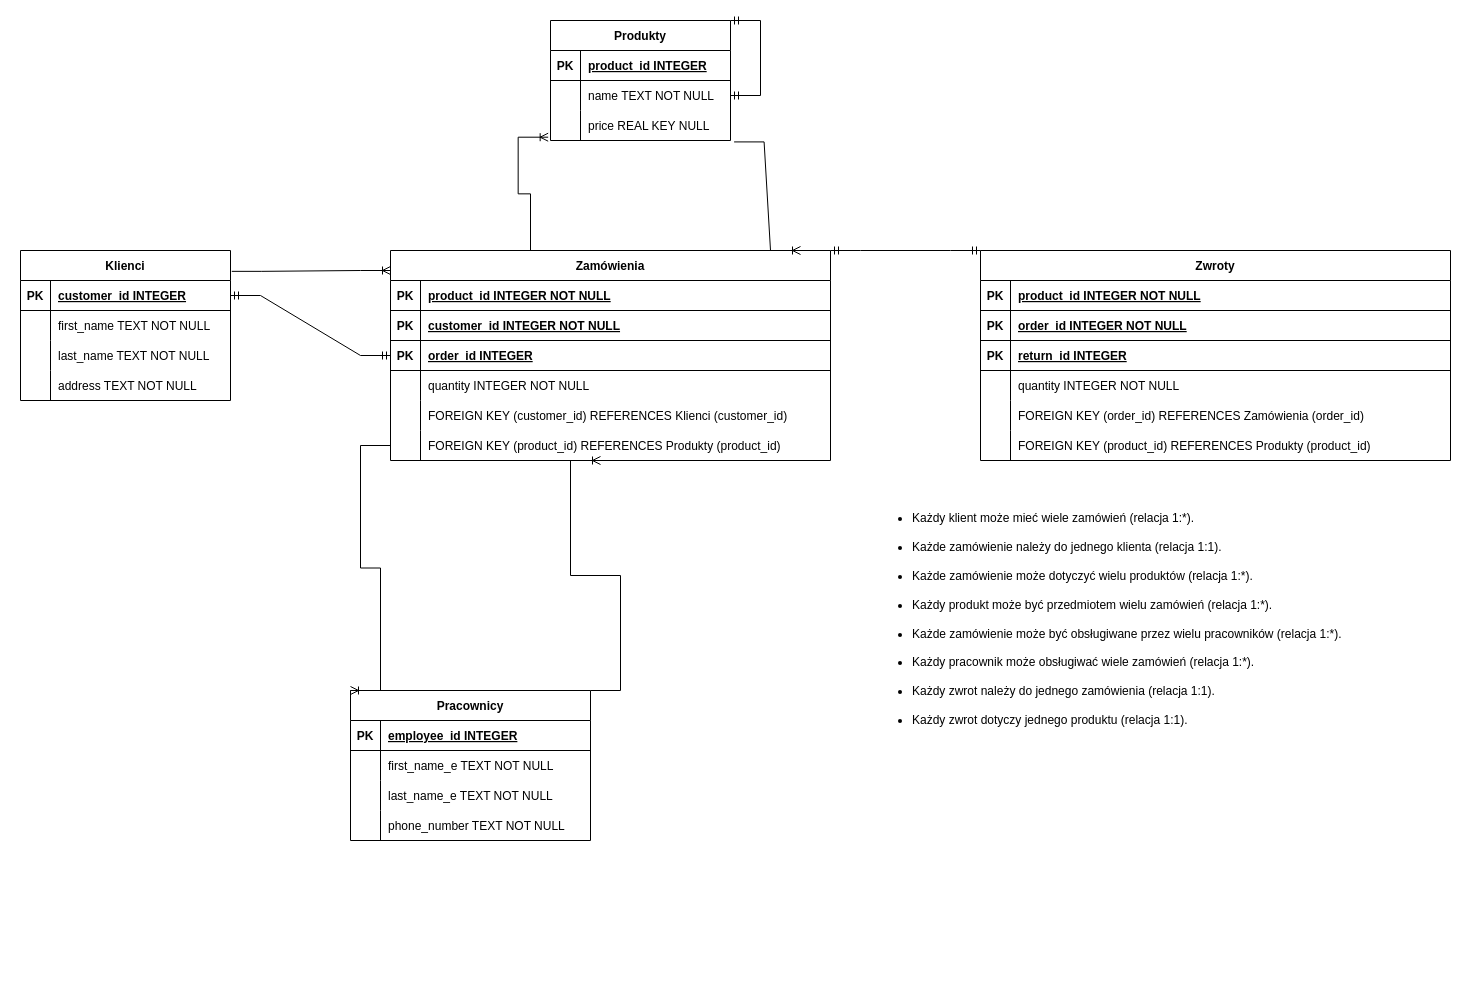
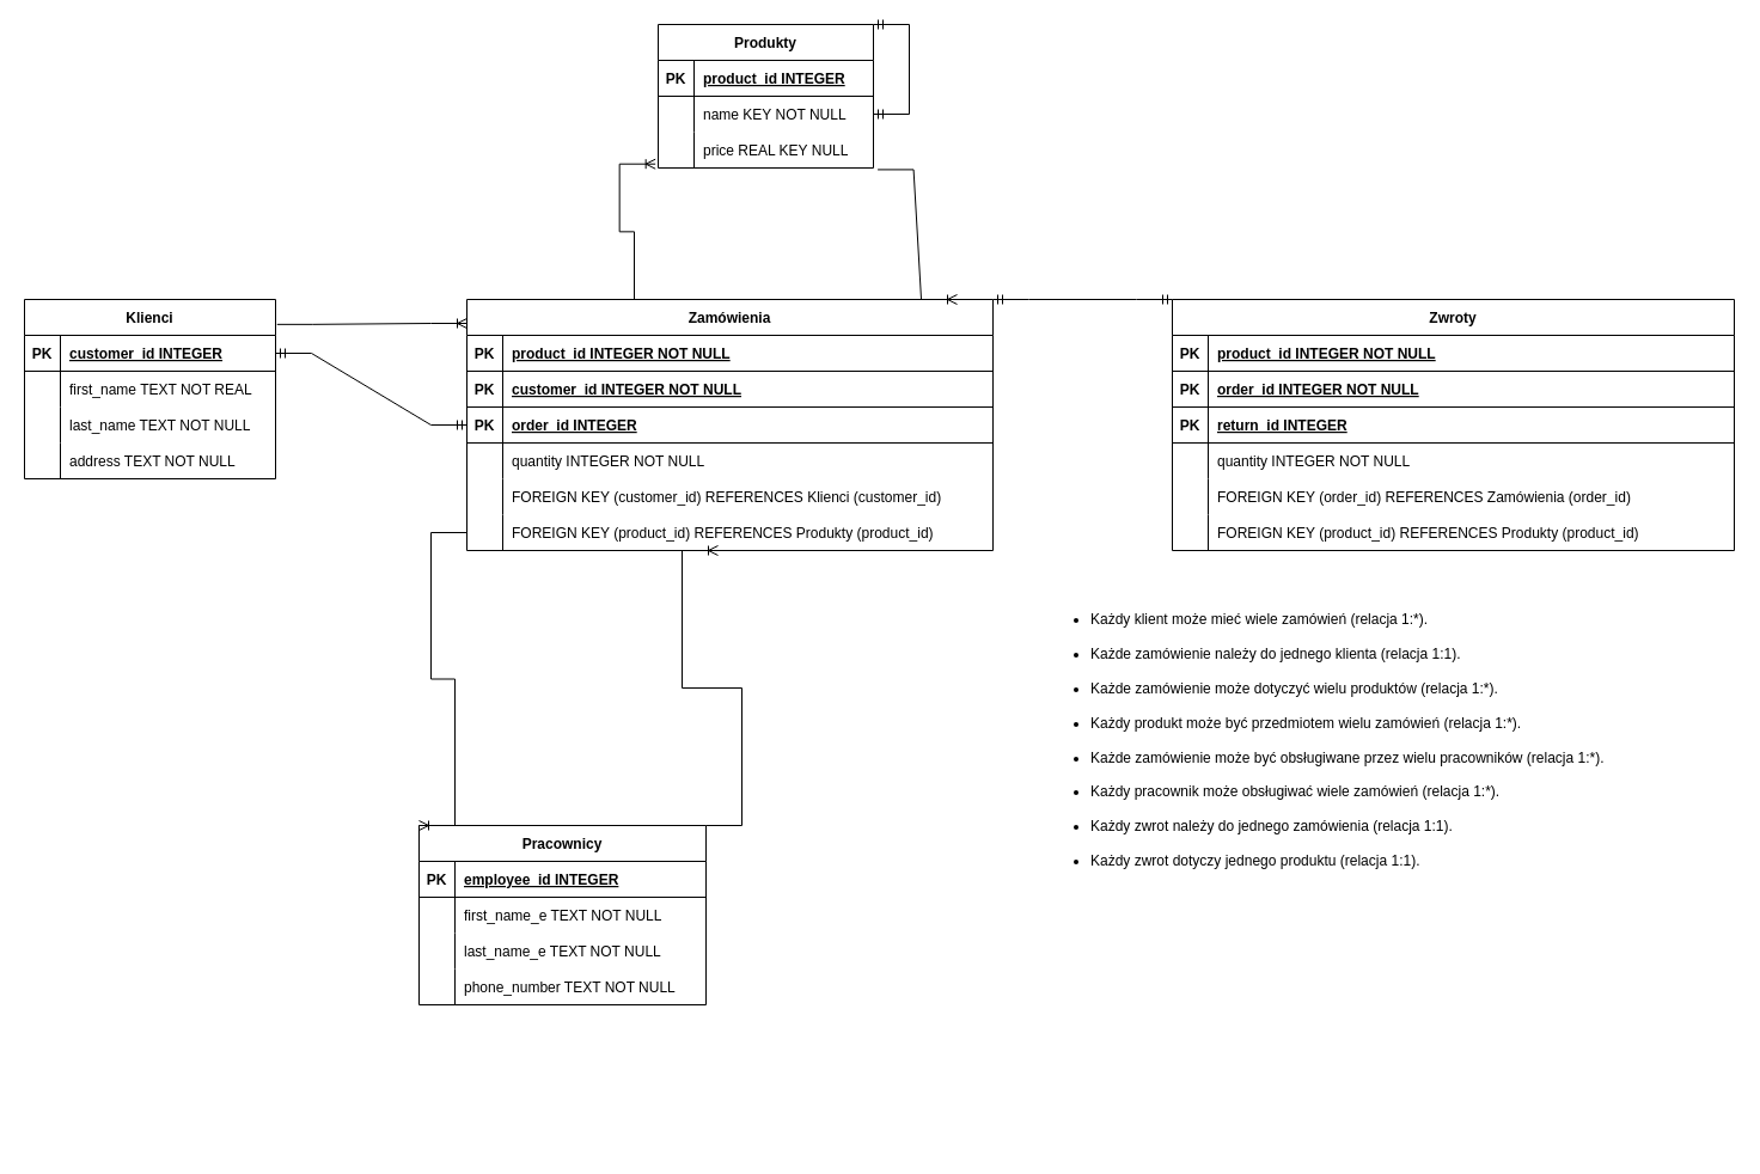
- <mxCell id="21" value="name TEXT NOT NULL" style="shape=partialRectangle;overflow=hidden;connectable=0;fillColor=none;align=left;top=0;left=0;bottom=0;right=0;spacingLeft=6;" vertex="1" parent="19"><mxGeometry x="30" width="150" height="30" as="geometry"><mxRectangle width="150" height="30" as="alternateBounds" /></mxGeometry></mxCell>
+ <mxCell id="21" value="name KEY NOT NULL" style="shape=partialRectangle;overflow=hidden;connectable=0;fillColor=none;align=left;top=0;left=0;bottom=0;right=0;spacingLeft=6;" vertex="1" parent="19"><mxGeometry x="30" width="150" height="30" as="geometry"><mxRectangle width="150" height="30" as="alternateBounds" /></mxGeometry></mxCell>
- <mxCell id="8" value="first_name TEXT NOT NULL" style="shape=partialRectangle;overflow=hidden;connectable=0;fillColor=none;align=left;top=0;left=0;bottom=0;right=0;spacingLeft=6;" vertex="1" parent="6"><mxGeometry x="30" width="180" height="30" as="geometry"><mxRectangle width="180" height="30" as="alternateBounds" /></mxGeometry></mxCell>
+ <mxCell id="8" value="first_name TEXT NOT REAL" style="shape=partialRectangle;overflow=hidden;connectable=0;fillColor=none;align=left;top=0;left=0;bottom=0;right=0;spacingLeft=6;" vertex="1" parent="6"><mxGeometry x="30" width="180" height="30" as="geometry"><mxRectangle width="180" height="30" as="alternateBounds" /></mxGeometry></mxCell>
